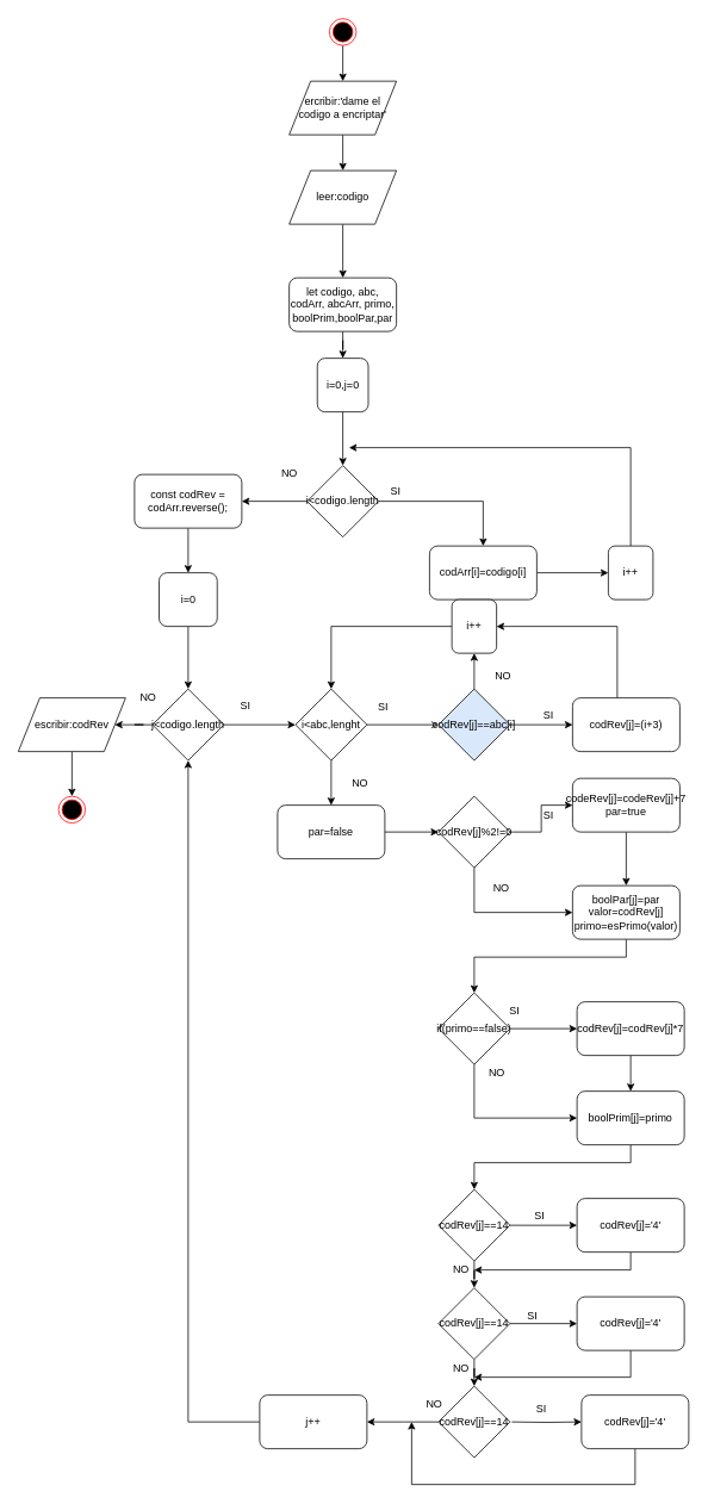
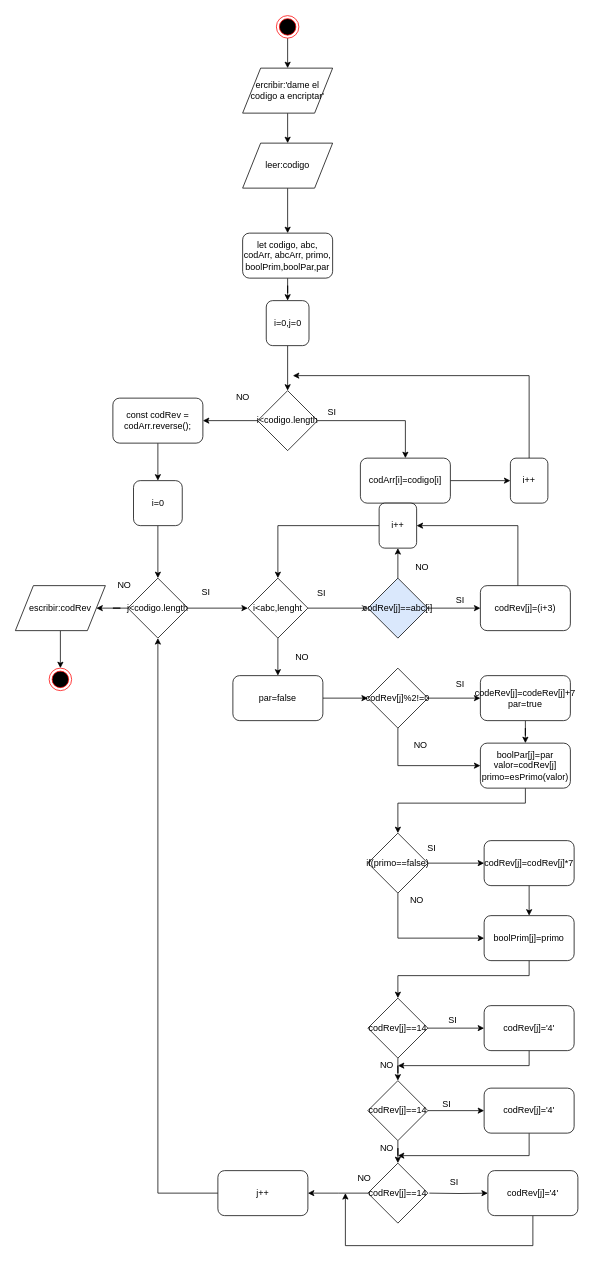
- <mxCell id="44" value="codeRev[j]=codeRev[j]+7&lt;br&gt;par=true" style="rounded=1;whiteSpace=wrap;html=1;" vertex="1" parent="1"><mxGeometry x="640" y="870" width="120" height="60" as="geometry" /></mxCell>
+ <mxCell id="44" value="codeRev[j]=codeRev[j]+7&lt;br&gt;par=true" style="rounded=1;whiteSpace=wrap;html=1;" vertex="1" parent="1"><mxGeometry x="640" y="900" width="120" height="60" as="geometry" /></mxCell>
